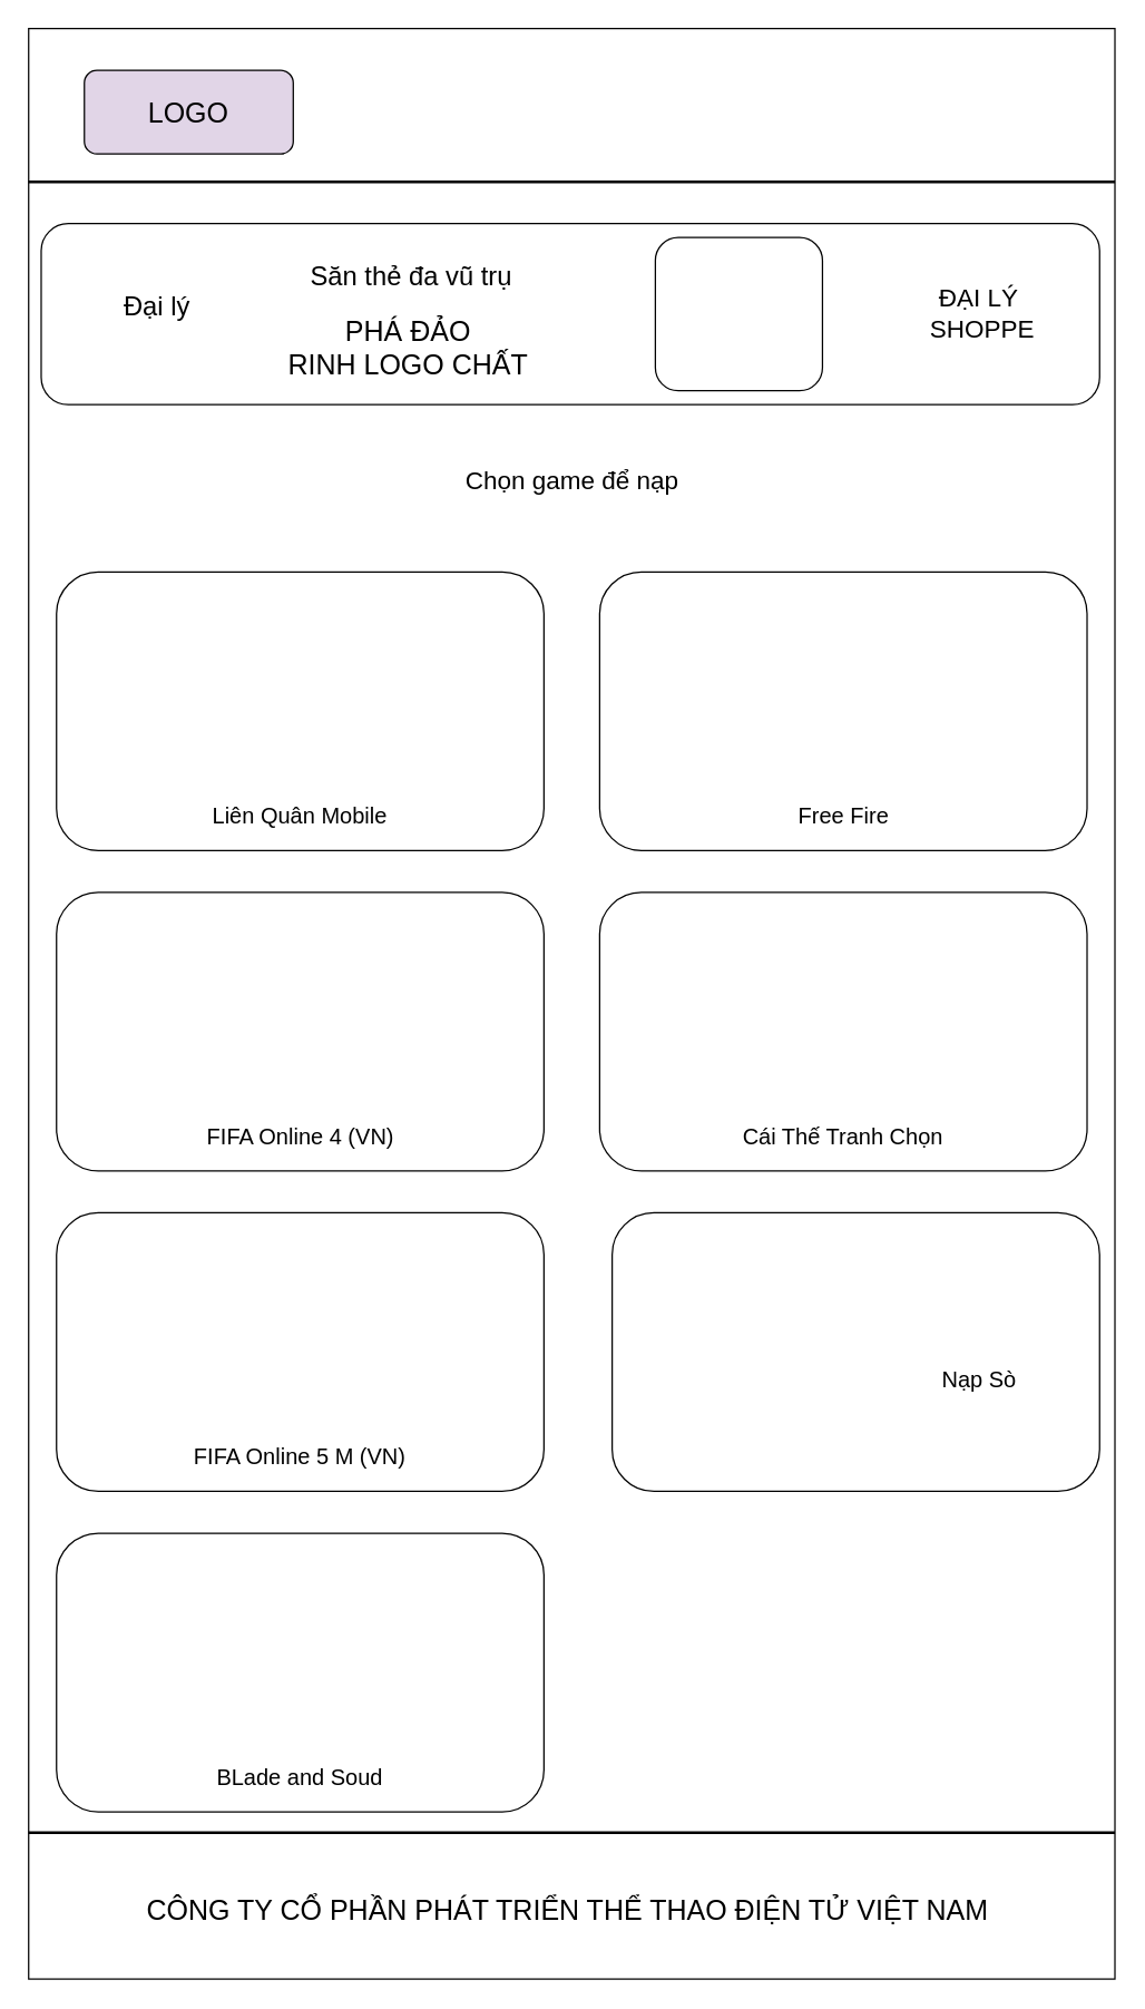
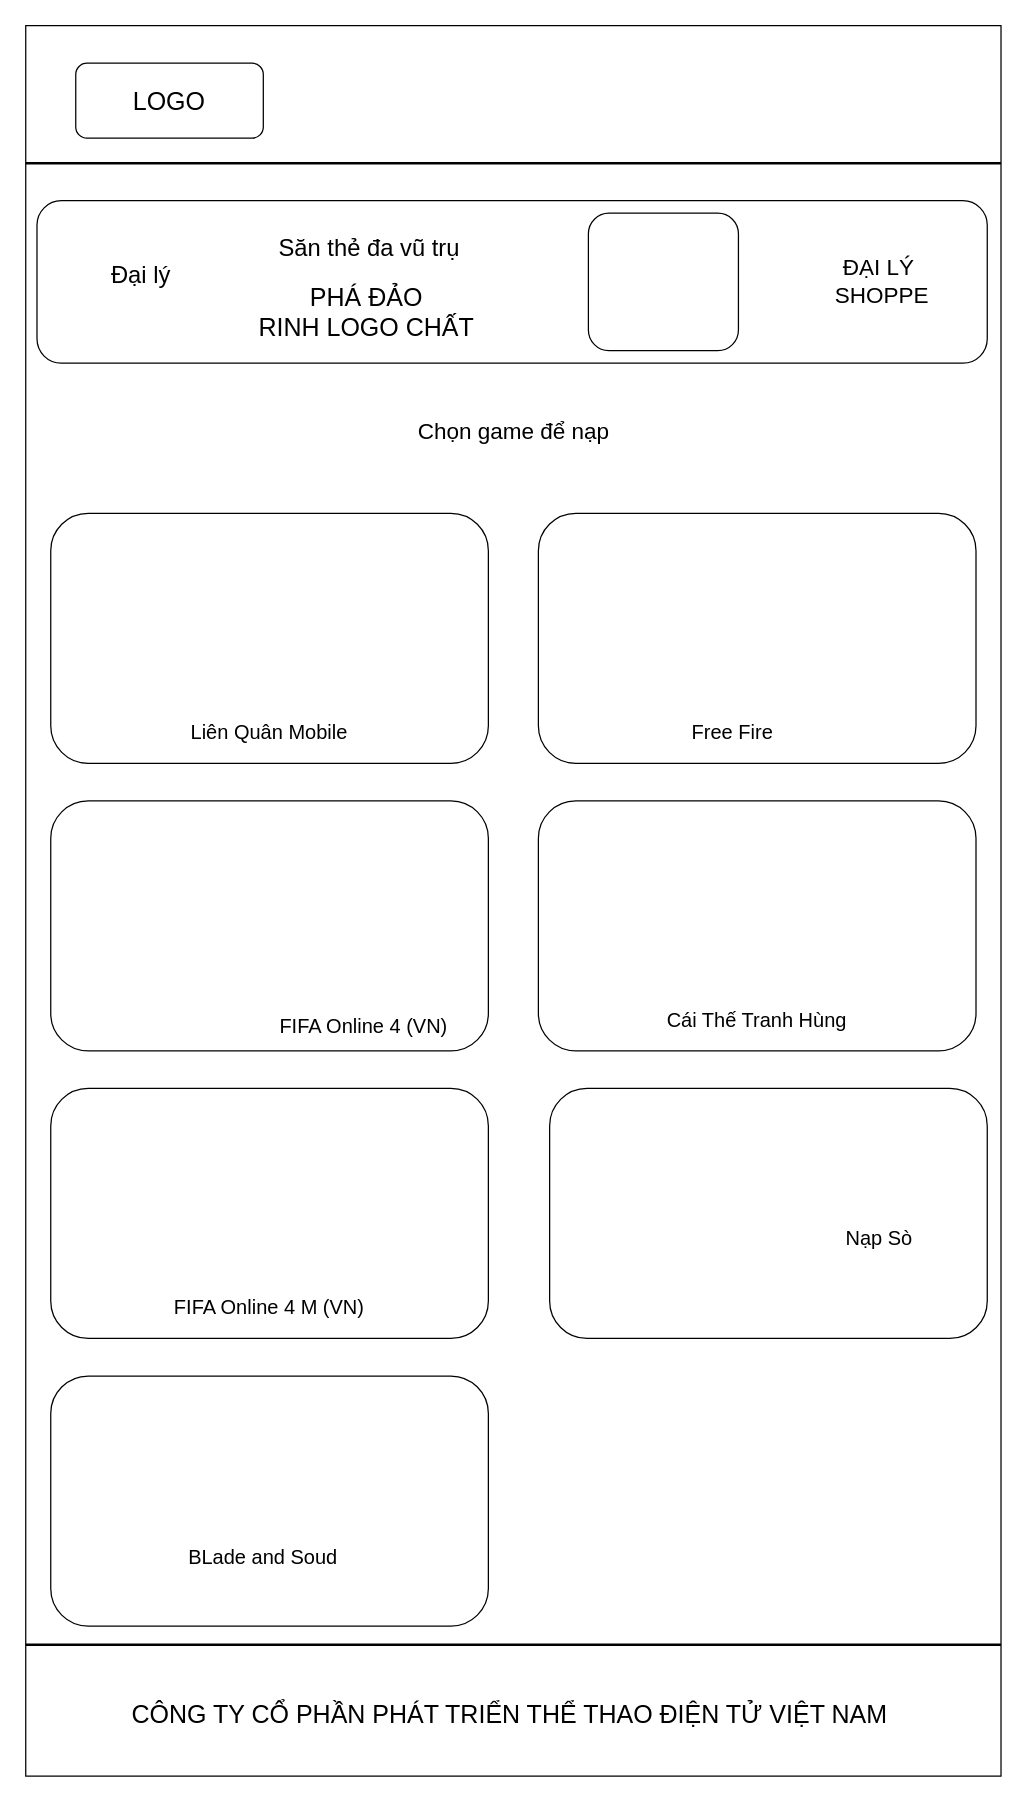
- <mxCell id="3" value="&lt;font style=&quot;font-size: 20px;&quot;&gt;LOGO&lt;/font&gt;" style="rounded=1;whiteSpace=wrap;html=1;fillColor=#e1d5e7;" vertex="1" parent="1"><mxGeometry x="60" y="50" width="150" height="60" as="geometry" /></mxCell>
+ <mxCell id="3" value="&lt;font style=&quot;font-size: 20px;&quot;&gt;LOGO&lt;/font&gt;" style="rounded=1;whiteSpace=wrap;html=1;" vertex="1" parent="1"><mxGeometry x="60" y="50" width="150" height="60" as="geometry" /></mxCell>
- <mxCell id="21" value="&lt;font style=&quot;font-size: 16px;&quot;&gt;Free Fire&lt;/font&gt;" style="text;strokeColor=none;align=center;fillColor=none;html=1;verticalAlign=middle;whiteSpace=wrap;rounded=0;" vertex="1" parent="1"><mxGeometry x="547.5" y="570" width="115" height="30" as="geometry" /></mxCell>
+ <mxCell id="21" value="&lt;font style=&quot;font-size: 16px;&quot;&gt;Free Fire&lt;/font&gt;" style="text;strokeColor=none;align=center;fillColor=none;html=1;verticalAlign=middle;whiteSpace=wrap;rounded=0;" vertex="1" parent="1"><mxGeometry x="527.5" y="570" width="115" height="30" as="geometry" /></mxCell>
- <mxCell id="22" value="&lt;font style=&quot;font-size: 16px;&quot;&gt;FIFA Online 4 (VN)&lt;/font&gt;" style="text;strokeColor=none;align=center;fillColor=none;html=1;verticalAlign=middle;whiteSpace=wrap;rounded=0;" vertex="1" parent="1"><mxGeometry x="122.5" y="800" width="185" height="30" as="geometry" /></mxCell>
+ <mxCell id="22" value="&lt;font style=&quot;font-size: 16px;&quot;&gt;FIFA Online 4 (VN)&lt;/font&gt;" style="text;strokeColor=none;align=center;fillColor=none;html=1;verticalAlign=middle;whiteSpace=wrap;rounded=0;" vertex="1" parent="1"><mxGeometry x="197.5" y="805" width="185" height="30" as="geometry" /></mxCell>
- <mxCell id="23" value="&lt;font style=&quot;font-size: 16px;&quot;&gt;Cái Thế Tranh Chọn&lt;/font&gt;" style="text;strokeColor=none;align=center;fillColor=none;html=1;verticalAlign=middle;whiteSpace=wrap;rounded=0;" vertex="1" parent="1"><mxGeometry x="515" y="800" width="180" height="30" as="geometry" /></mxCell>
+ <mxCell id="23" value="&lt;font style=&quot;font-size: 16px;&quot;&gt;Cái Thế Tranh Hùng&lt;/font&gt;" style="text;strokeColor=none;align=center;fillColor=none;html=1;verticalAlign=middle;whiteSpace=wrap;rounded=0;" vertex="1" parent="1"><mxGeometry x="515" y="800" width="180" height="30" as="geometry" /></mxCell>
- <mxCell id="24" value="&lt;font style=&quot;font-size: 16px;&quot;&gt;FIFA Online 5 M (VN)&lt;/font&gt;" style="text;strokeColor=none;align=center;fillColor=none;html=1;verticalAlign=middle;whiteSpace=wrap;rounded=0;" vertex="1" parent="1"><mxGeometry x="115" y="1030" width="200" height="30" as="geometry" /></mxCell>
+ <mxCell id="24" value="&lt;font style=&quot;font-size: 16px;&quot;&gt;FIFA Online 4 M (VN)&lt;/font&gt;" style="text;strokeColor=none;align=center;fillColor=none;html=1;verticalAlign=middle;whiteSpace=wrap;rounded=0;" vertex="1" parent="1"><mxGeometry x="115" y="1030" width="200" height="30" as="geometry" /></mxCell>
- <mxCell id="26" value="&lt;font style=&quot;font-size: 16px;&quot;&gt;BLade and Soud&lt;/font&gt;" style="text;strokeColor=none;align=center;fillColor=none;html=1;verticalAlign=middle;whiteSpace=wrap;rounded=0;" vertex="1" parent="1"><mxGeometry x="146.25" y="1260" width="137.5" height="30" as="geometry" /></mxCell>
+ <mxCell id="26" value="&lt;font style=&quot;font-size: 16px;&quot;&gt;BLade and Soud&lt;/font&gt;" style="text;strokeColor=none;align=center;fillColor=none;html=1;verticalAlign=middle;whiteSpace=wrap;rounded=0;" vertex="1" parent="1"><mxGeometry x="141.25" y="1230" width="137.5" height="30" as="geometry" /></mxCell>
